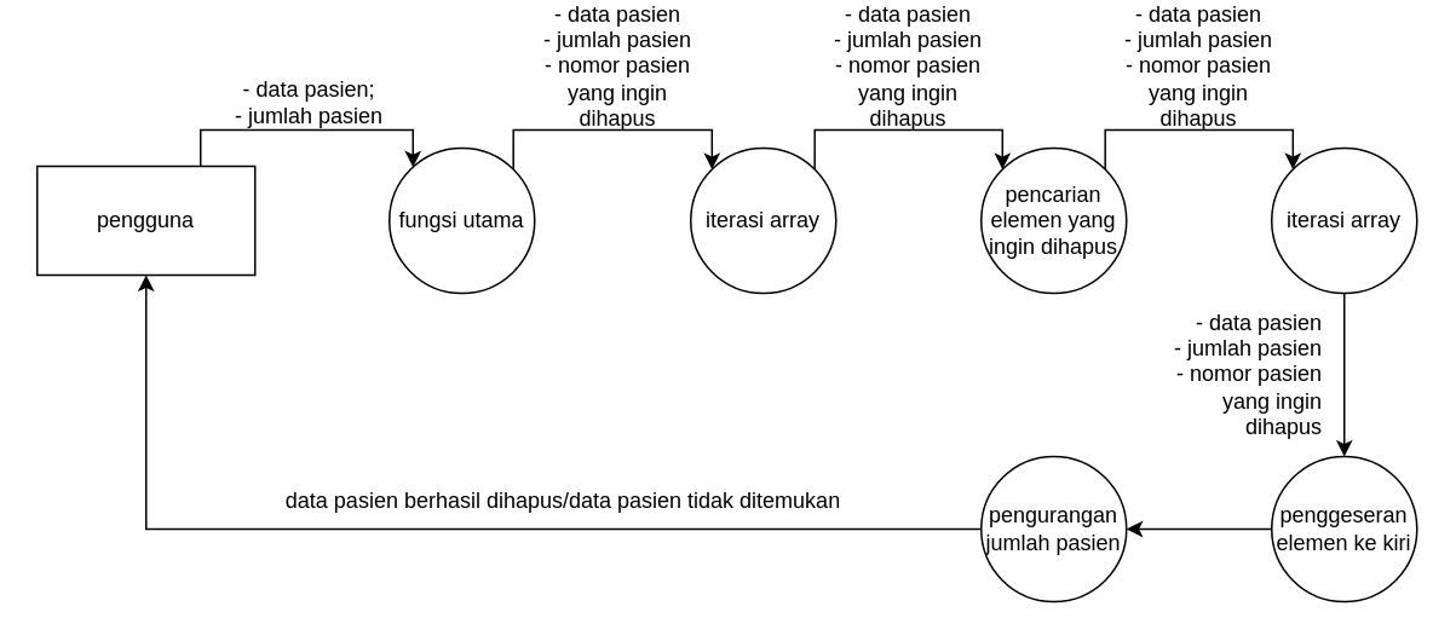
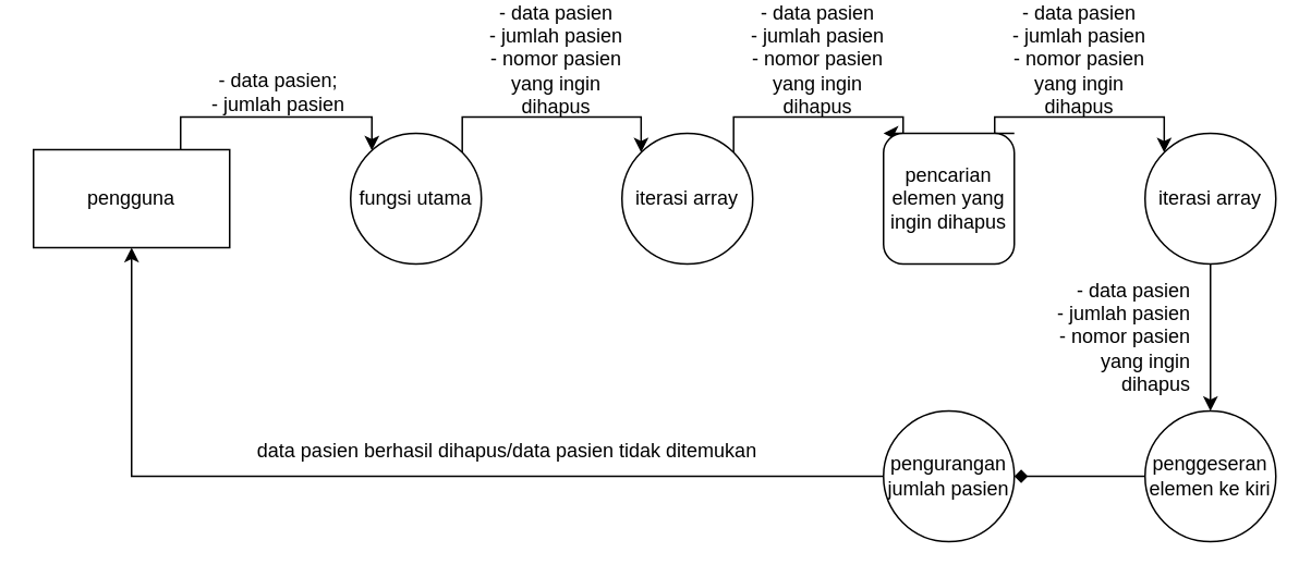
- <mxCell id="10" value="pencarian elemen yang ingin dihapus" style="ellipse;whiteSpace=wrap;html=1;aspect=fixed;" vertex="1" parent="1"><mxGeometry x="540" y="80" width="80" height="80" as="geometry" /></mxCell>
+ <mxCell id="10" value="pencarian elemen yang ingin dihapus" style="whiteSpace=wrap;html=1;aspect=fixed;rounded=1;" vertex="1" parent="1"><mxGeometry x="540" y="80" width="80" height="80" as="geometry" /></mxCell>
- <mxCell id="16" value="" style="edgeStyle=orthogonalEdgeStyle;rounded=0;orthogonalLoop=1;jettySize=auto;html=1;" edge="1" parent="1" source="17" target="20"><mxGeometry relative="1" as="geometry" /></mxCell>
+ <mxCell id="16" value="" style="edgeStyle=orthogonalEdgeStyle;rounded=0;orthogonalLoop=1;jettySize=auto;html=1;endArrow=diamond;" edge="1" parent="1" source="17" target="20"><mxGeometry relative="1" as="geometry" /></mxCell>
